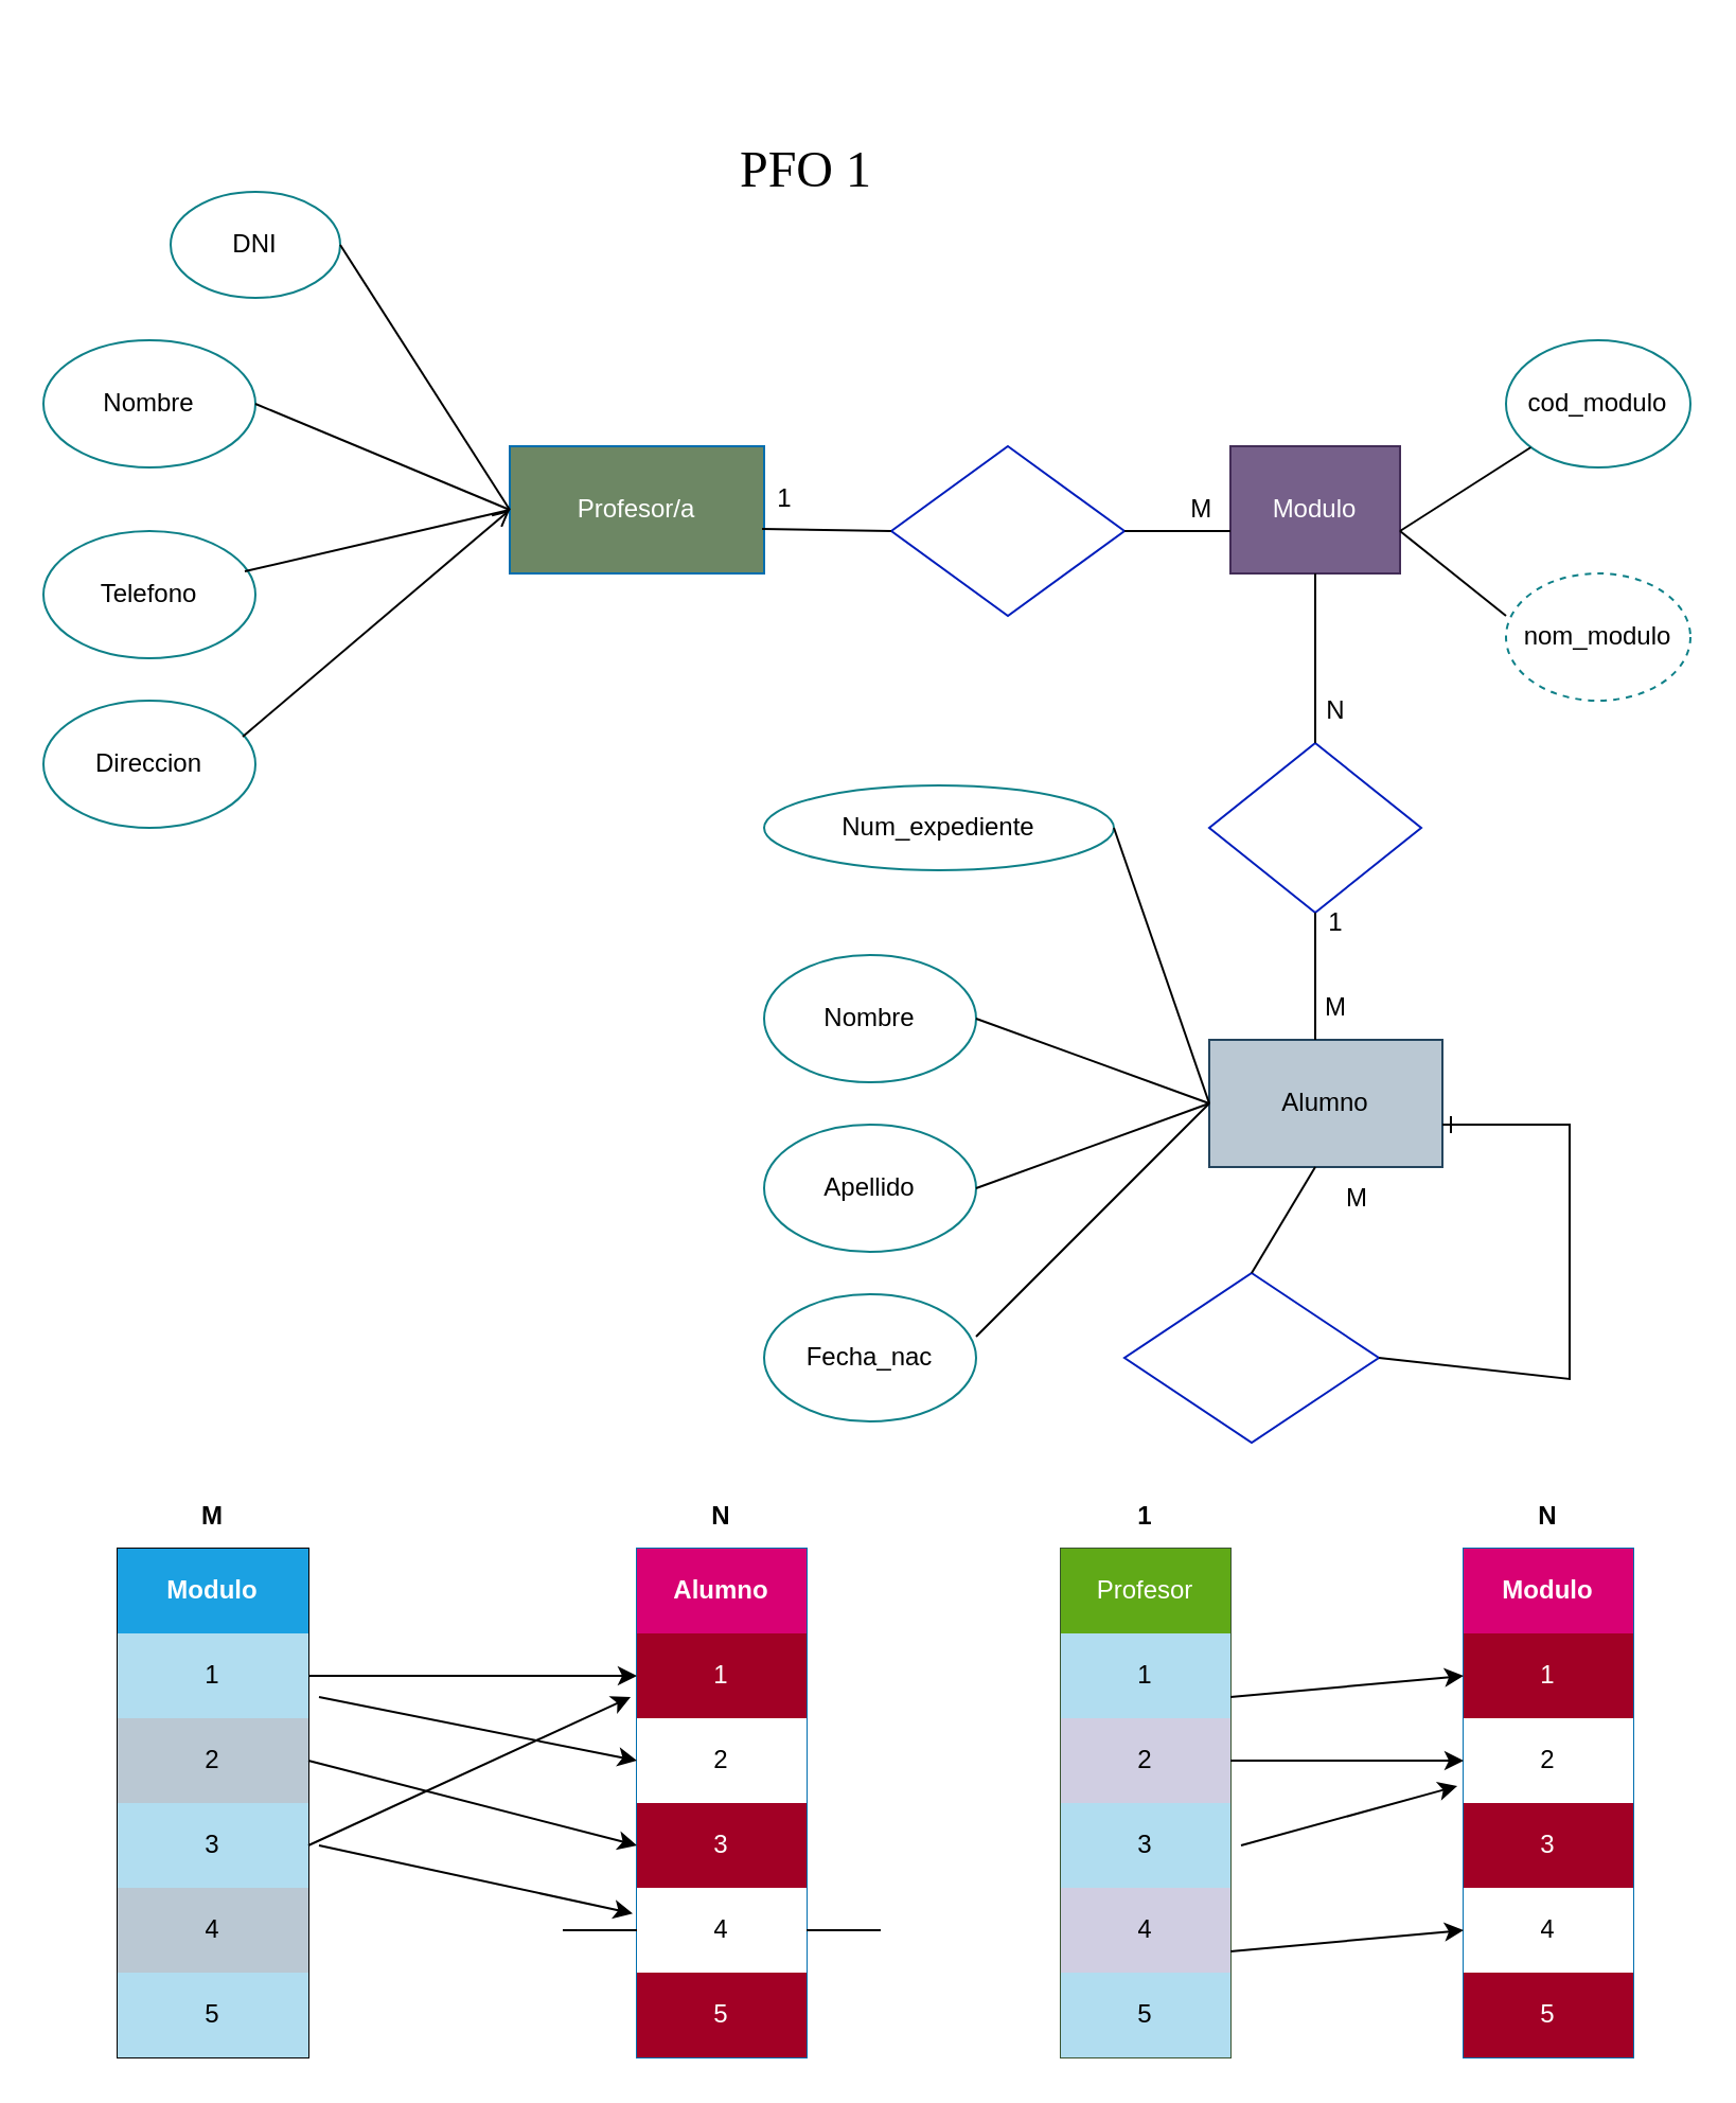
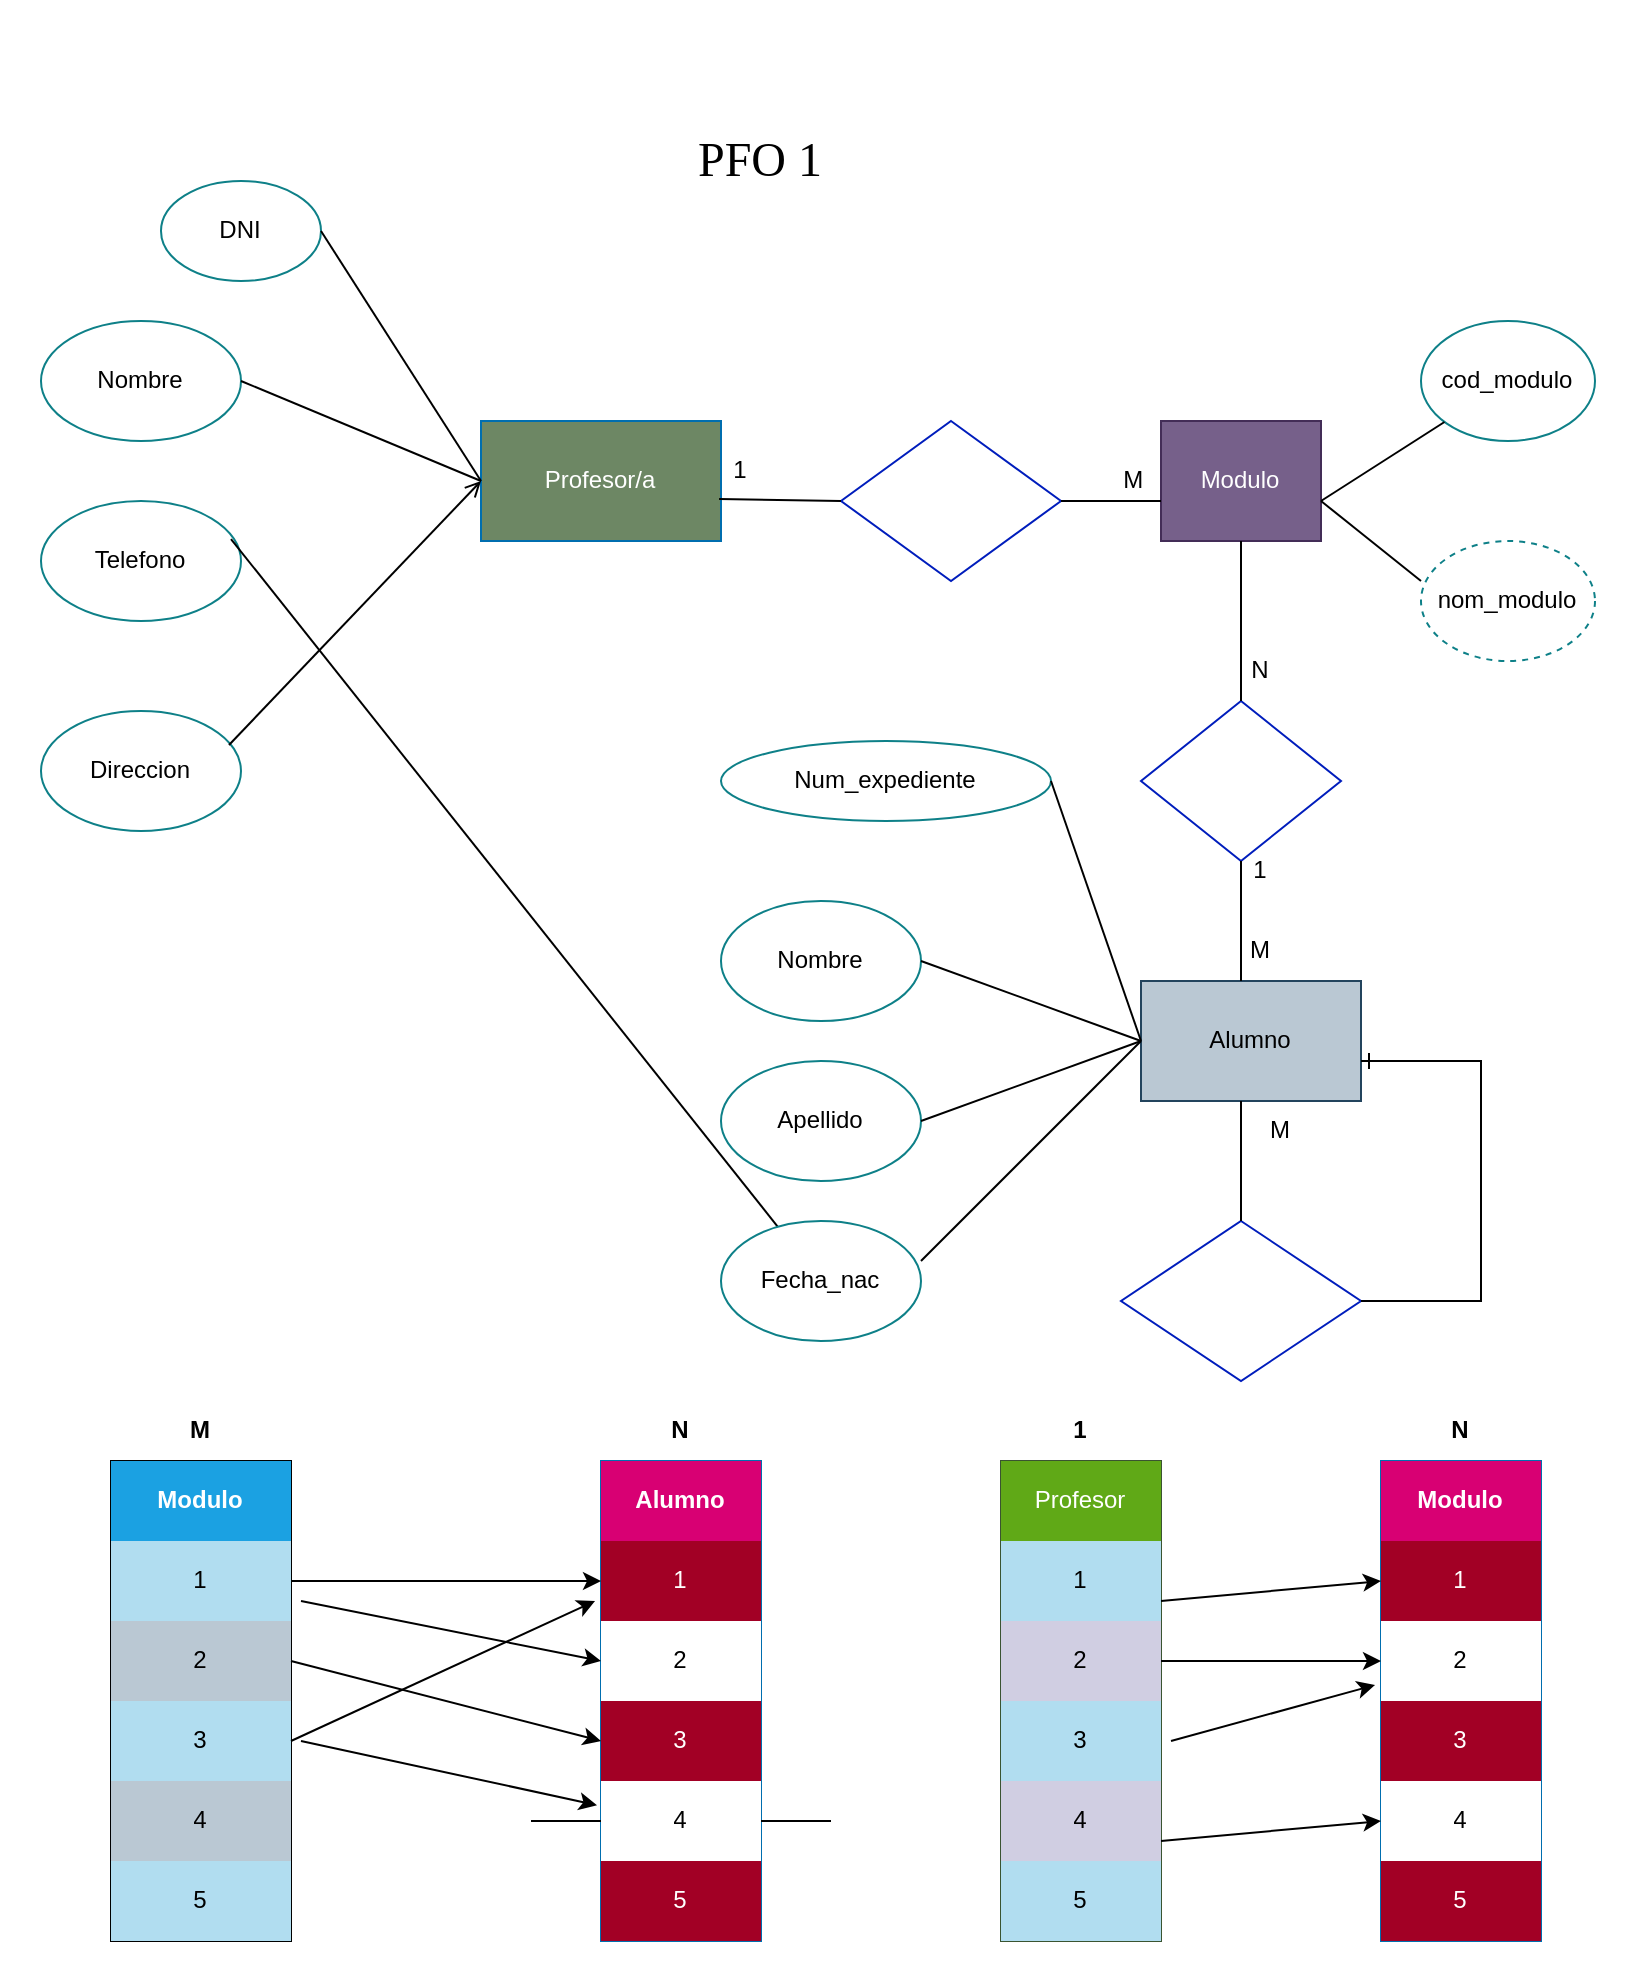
- <mxCell id="8" value="" style="endArrow=none;html=1;rounded=0;exitX=0.95;exitY=0.317;exitDx=0;exitDy=0;exitPerimeter=0;entryX=0;entryY=0.5;entryDx=0;entryDy=0;" edge="1" parent="1" source="5" target="2"><mxGeometry width="50" height="50" relative="1" as="geometry"><mxPoint x="130" y="280" as="sourcePoint" /><mxPoint x="200" y="250" as="targetPoint" /></mxGeometry></mxCell>
+ <mxCell id="8" value="" style="endArrow=none;html=1;rounded=0;exitX=0.95;exitY=0.317;exitDx=0;exitDy=0;exitPerimeter=0;" edge="1" parent="1" source="5" target="31"><mxGeometry width="50" height="50" relative="1" as="geometry"><mxPoint x="130" y="280" as="sourcePoint" /><mxPoint x="200" y="250" as="targetPoint" /></mxGeometry></mxCell>
- <mxCell id="6" value="Direccion" style="ellipse;whiteSpace=wrap;html=1;fillColor=none;strokeColor=#0e8088;" vertex="1" parent="1"><mxGeometry x="20" y="330" width="100" height="60" as="geometry" /></mxCell>
+ <mxCell id="6" value="Direccion" style="ellipse;whiteSpace=wrap;html=1;fillColor=none;strokeColor=#0e8088;" vertex="1" parent="1"><mxGeometry x="20" y="355" width="100" height="60" as="geometry" /></mxCell>
- <mxCell id="38" value="Delegado" style="rhombus;whiteSpace=wrap;html=1;fillColor=none;fontColor=#ffffff;strokeColor=#001DBC;" vertex="1" parent="1"><mxGeometry x="530" y="600" width="120" height="80" as="geometry" /></mxCell>
+ <mxCell id="38" value="Delegado" style="rhombus;whiteSpace=wrap;html=1;fillColor=none;fontColor=#ffffff;strokeColor=#001DBC;" vertex="1" parent="1"><mxGeometry x="560" y="610" width="120" height="80" as="geometry" /></mxCell>
